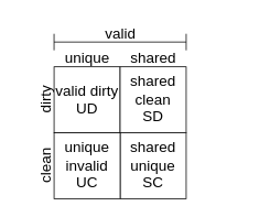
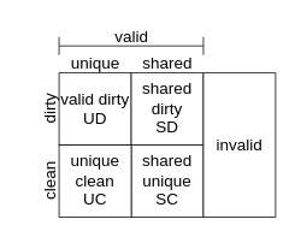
- <mxCell id="4" value="&lt;font style=&quot;font-size: 18px;&quot;&gt;shared clean&lt;br&gt;SD&lt;/font&gt;" style="whiteSpace=wrap;html=1;aspect=fixed;" vertex="1" parent="1"><mxGeometry x="145" y="80" width="80" height="80" as="geometry" /></mxCell>
+ <mxCell id="4" value="&lt;font style=&quot;font-size: 18px;&quot;&gt;shared dirty&lt;br&gt;SD&lt;/font&gt;" style="whiteSpace=wrap;html=1;aspect=fixed;" vertex="1" parent="1"><mxGeometry x="145" y="80" width="80" height="80" as="geometry" /></mxCell>
+ <mxCell id="6" value="&lt;font style=&quot;font-size: 18px;&quot;&gt;invalid&lt;/font&gt;" style="rounded=0;whiteSpace=wrap;html=1;" vertex="1" parent="1"><mxGeometry x="225" y="80" width="80" height="160" as="geometry" /></mxCell>
- <mxCell id="5" value="&lt;font style=&quot;font-size: 18px;&quot;&gt;unique invalid&lt;br&gt;UC&lt;br&gt;&lt;/font&gt;" style="whiteSpace=wrap;html=1;aspect=fixed;" vertex="1" parent="1"><mxGeometry x="65" y="160" width="80" height="80" as="geometry" /></mxCell>
+ <mxCell id="5" value="&lt;font style=&quot;font-size: 18px;&quot;&gt;unique clean&lt;br&gt;UC&lt;br&gt;&lt;/font&gt;" style="whiteSpace=wrap;html=1;aspect=fixed;" vertex="1" parent="1"><mxGeometry x="65" y="160" width="80" height="80" as="geometry" /></mxCell>
